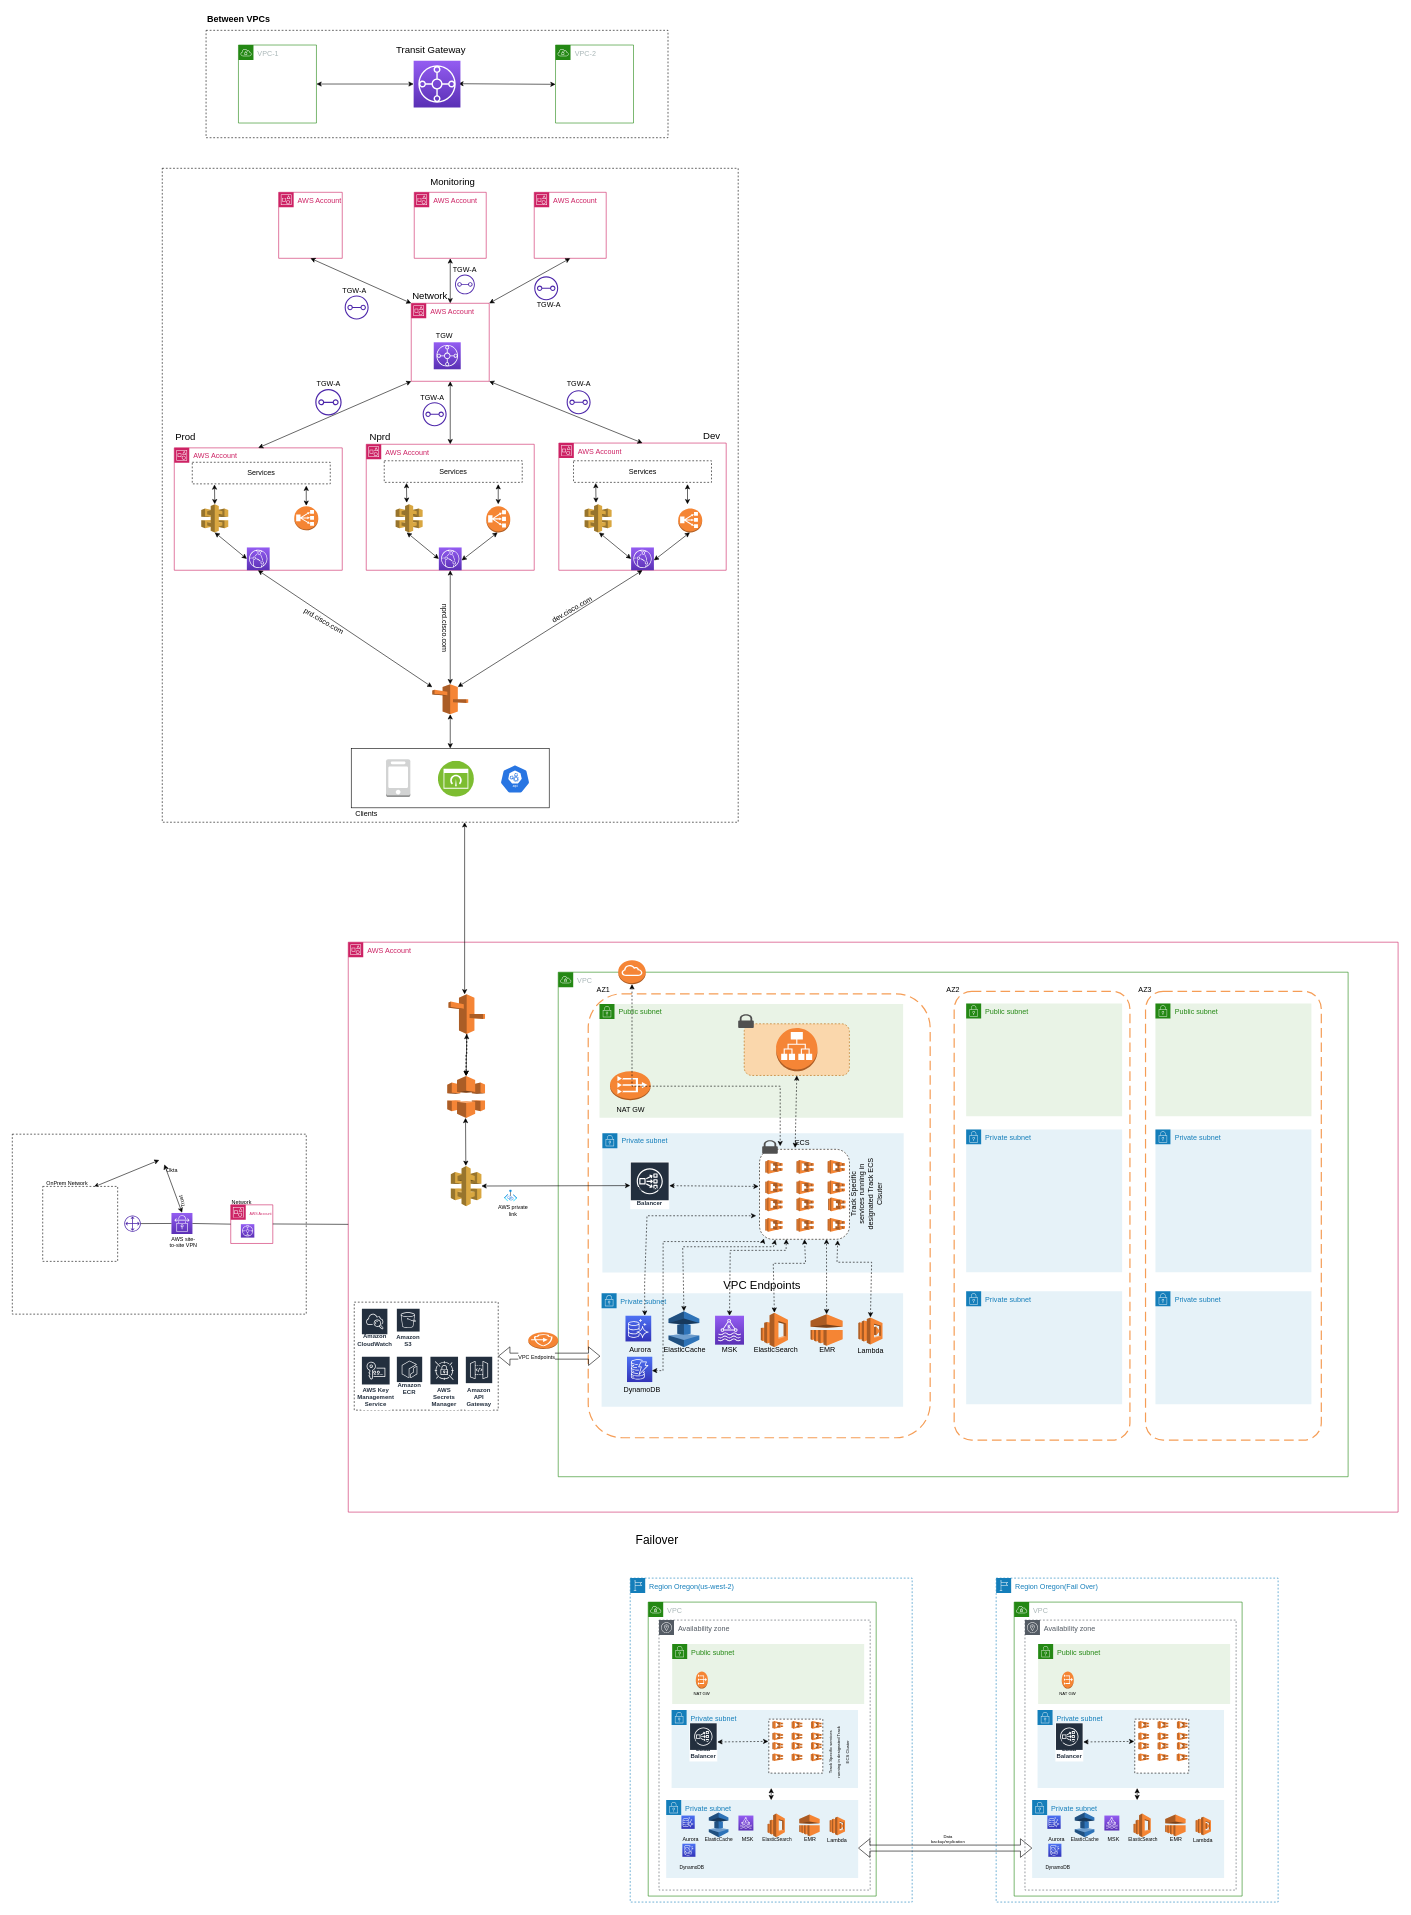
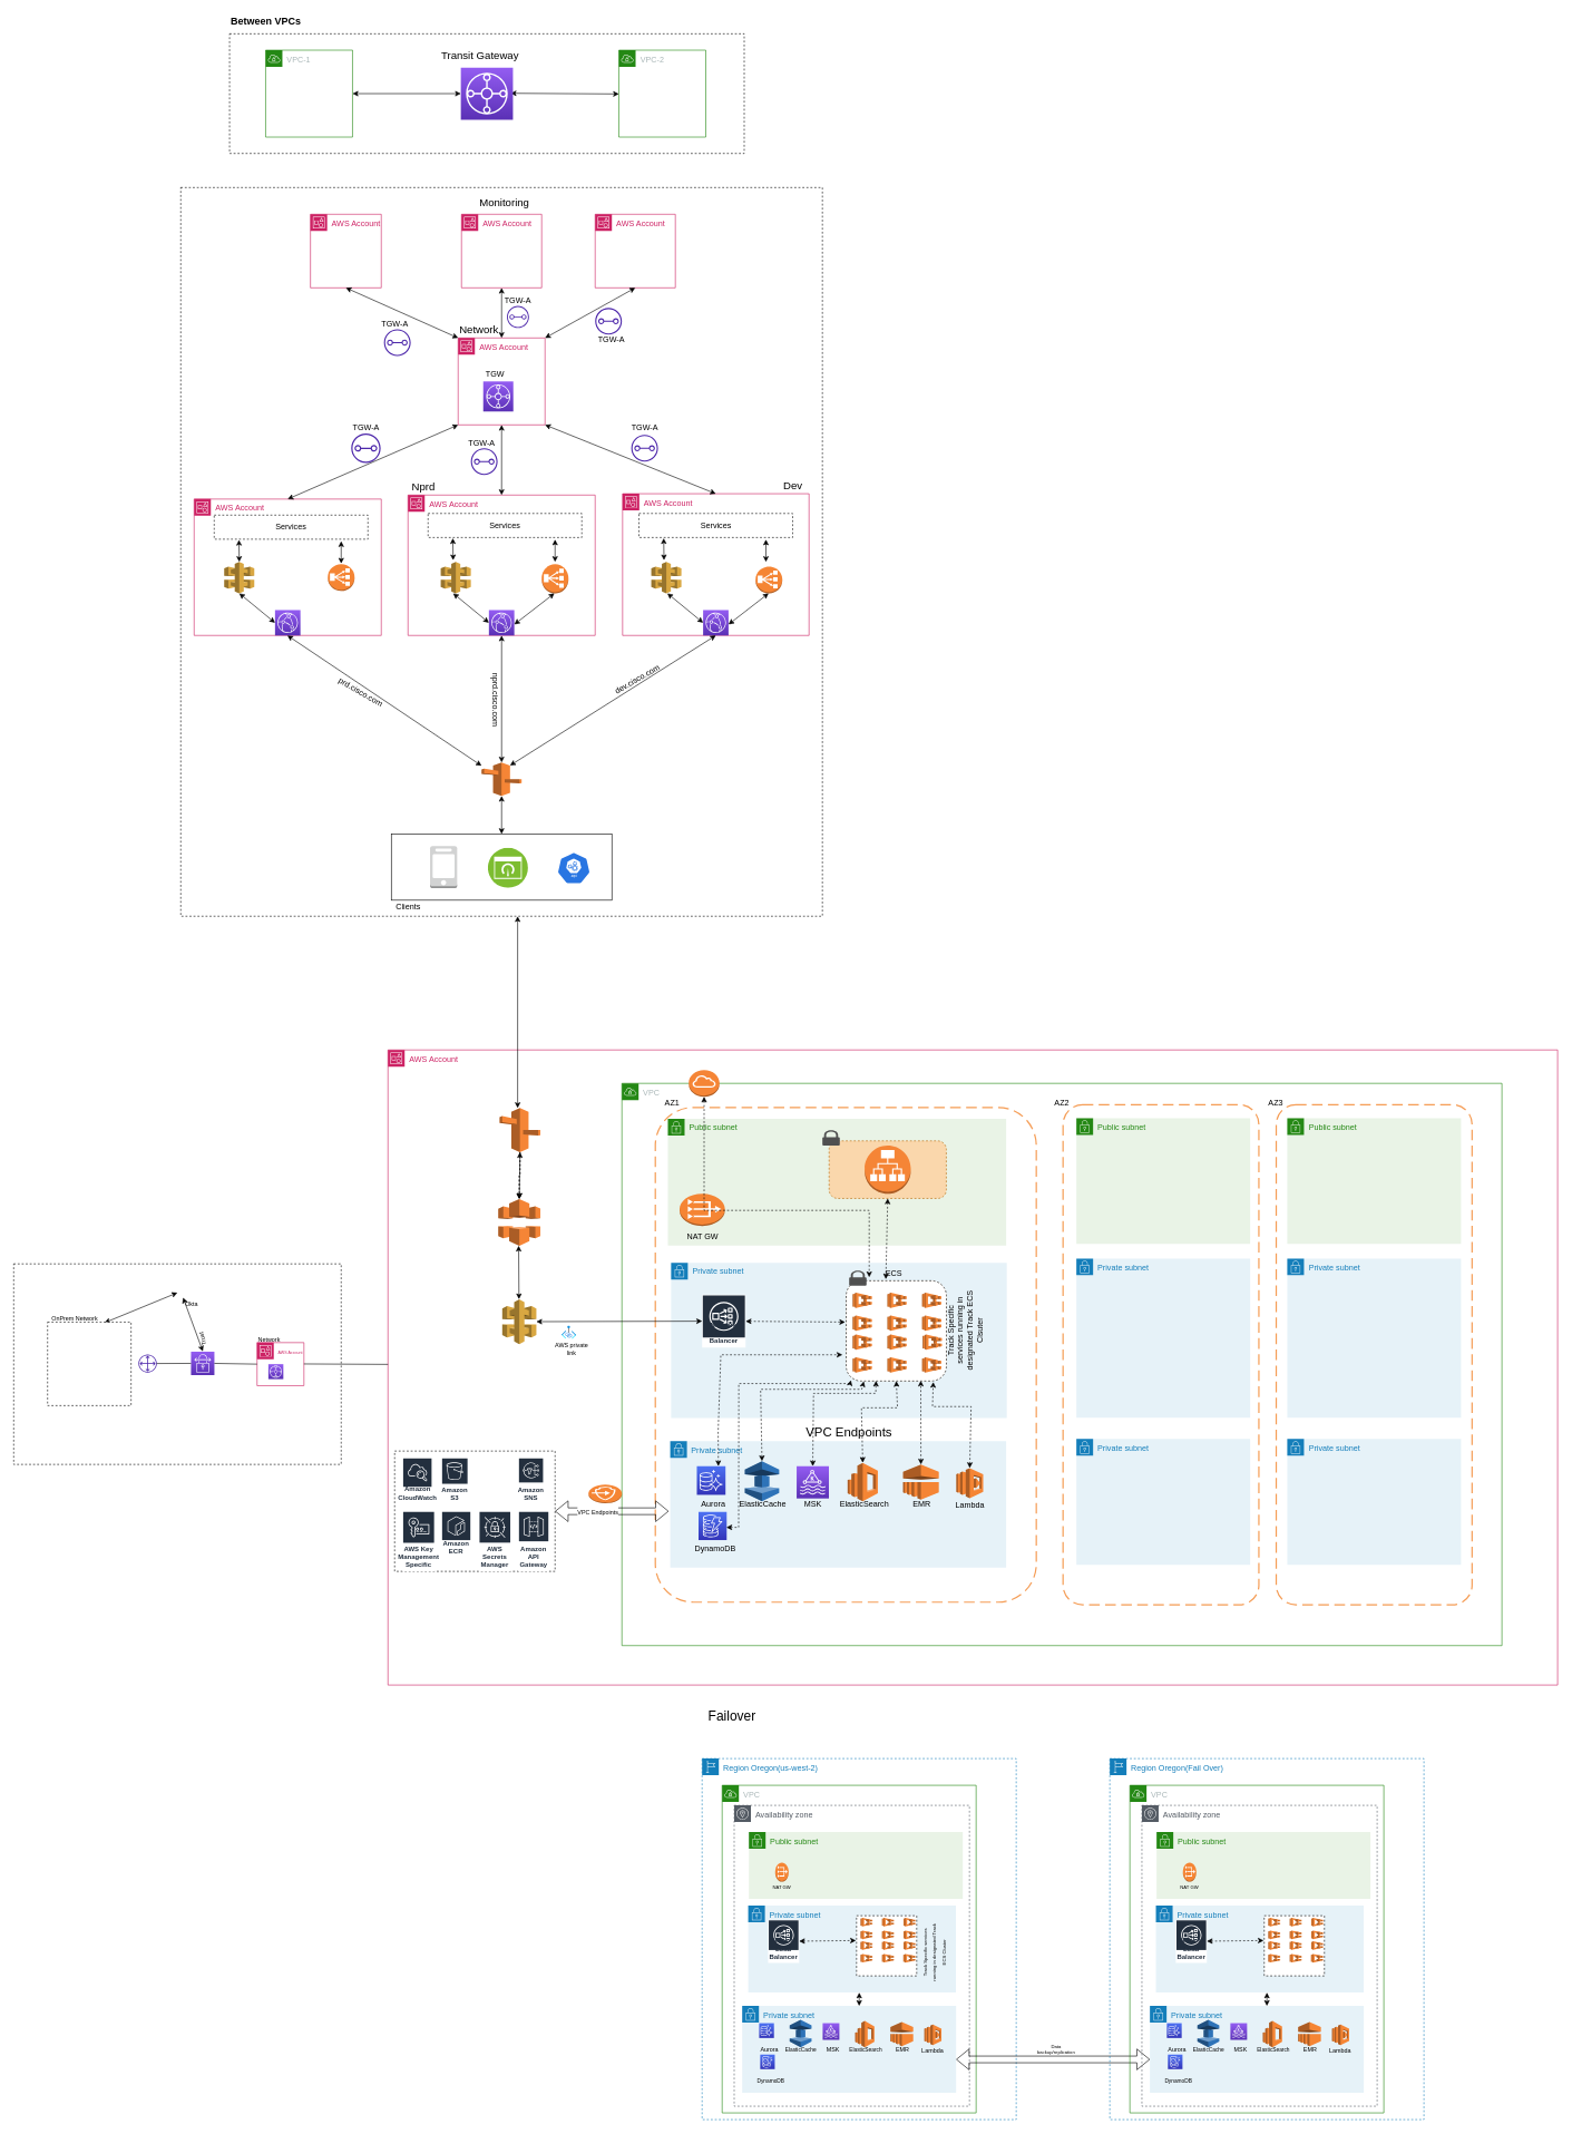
- <mxCell id="144" value="Prod" style="text;html=1;resizable=0;points=[];autosize=1;align=left;verticalAlign=top;spacingTop=-4;fontSize=16" parent="128" vertex="1"><mxGeometry x="20" y="436" width="60" height="30" as="geometry" /></mxCell>
- <mxCell id="284" value="AWS site-to-site VPN" style="text;html=1;strokeColor=none;fillColor=none;align=center;verticalAlign=middle;whiteSpace=wrap;rounded=0;dashed=1;fontSize=9;" parent="267" vertex="1"><mxGeometry x="260.207" y="168.659" width="50.69" height="21.951" as="geometry" /></mxCell>
+ <mxCell id="122" value="Amazon SNS" style="sketch=0;outlineConnect=0;fontColor=#232F3E;gradientColor=none;strokeColor=#ffffff;fillColor=#232F3E;dashed=0;verticalLabelPosition=middle;verticalAlign=bottom;align=center;html=1;whiteSpace=wrap;fontSize=10;fontStyle=1;spacing=3;shape=mxgraph.aws4.productIcon;prIcon=mxgraph.aws4.sns;" parent="119" vertex="1"><mxGeometry x="173.25" width="38" height="70" as="geometry" /></mxCell>
- <mxCell id="126" value="AWS Key Management Service" style="sketch=0;outlineConnect=0;fontColor=#232F3E;gradientColor=none;strokeColor=#ffffff;fillColor=#232F3E;dashed=0;verticalLabelPosition=middle;verticalAlign=bottom;align=center;html=1;whiteSpace=wrap;fontSize=10;fontStyle=1;spacing=3;shape=mxgraph.aws4.productIcon;prIcon=mxgraph.aws4.key_management_service;" parent="119" vertex="1"><mxGeometry y="80" width="48.25" height="90" as="geometry" /></mxCell>
+ <mxCell id="126" value="AWS Key Management Specific" style="sketch=0;outlineConnect=0;fontColor=#232F3E;gradientColor=none;strokeColor=#ffffff;fillColor=#232F3E;dashed=0;verticalLabelPosition=middle;verticalAlign=bottom;align=center;html=1;whiteSpace=wrap;fontSize=10;fontStyle=1;spacing=3;shape=mxgraph.aws4.productIcon;prIcon=mxgraph.aws4.key_management_service;" parent="119" vertex="1"><mxGeometry y="80" width="48.25" height="90" as="geometry" /></mxCell>
